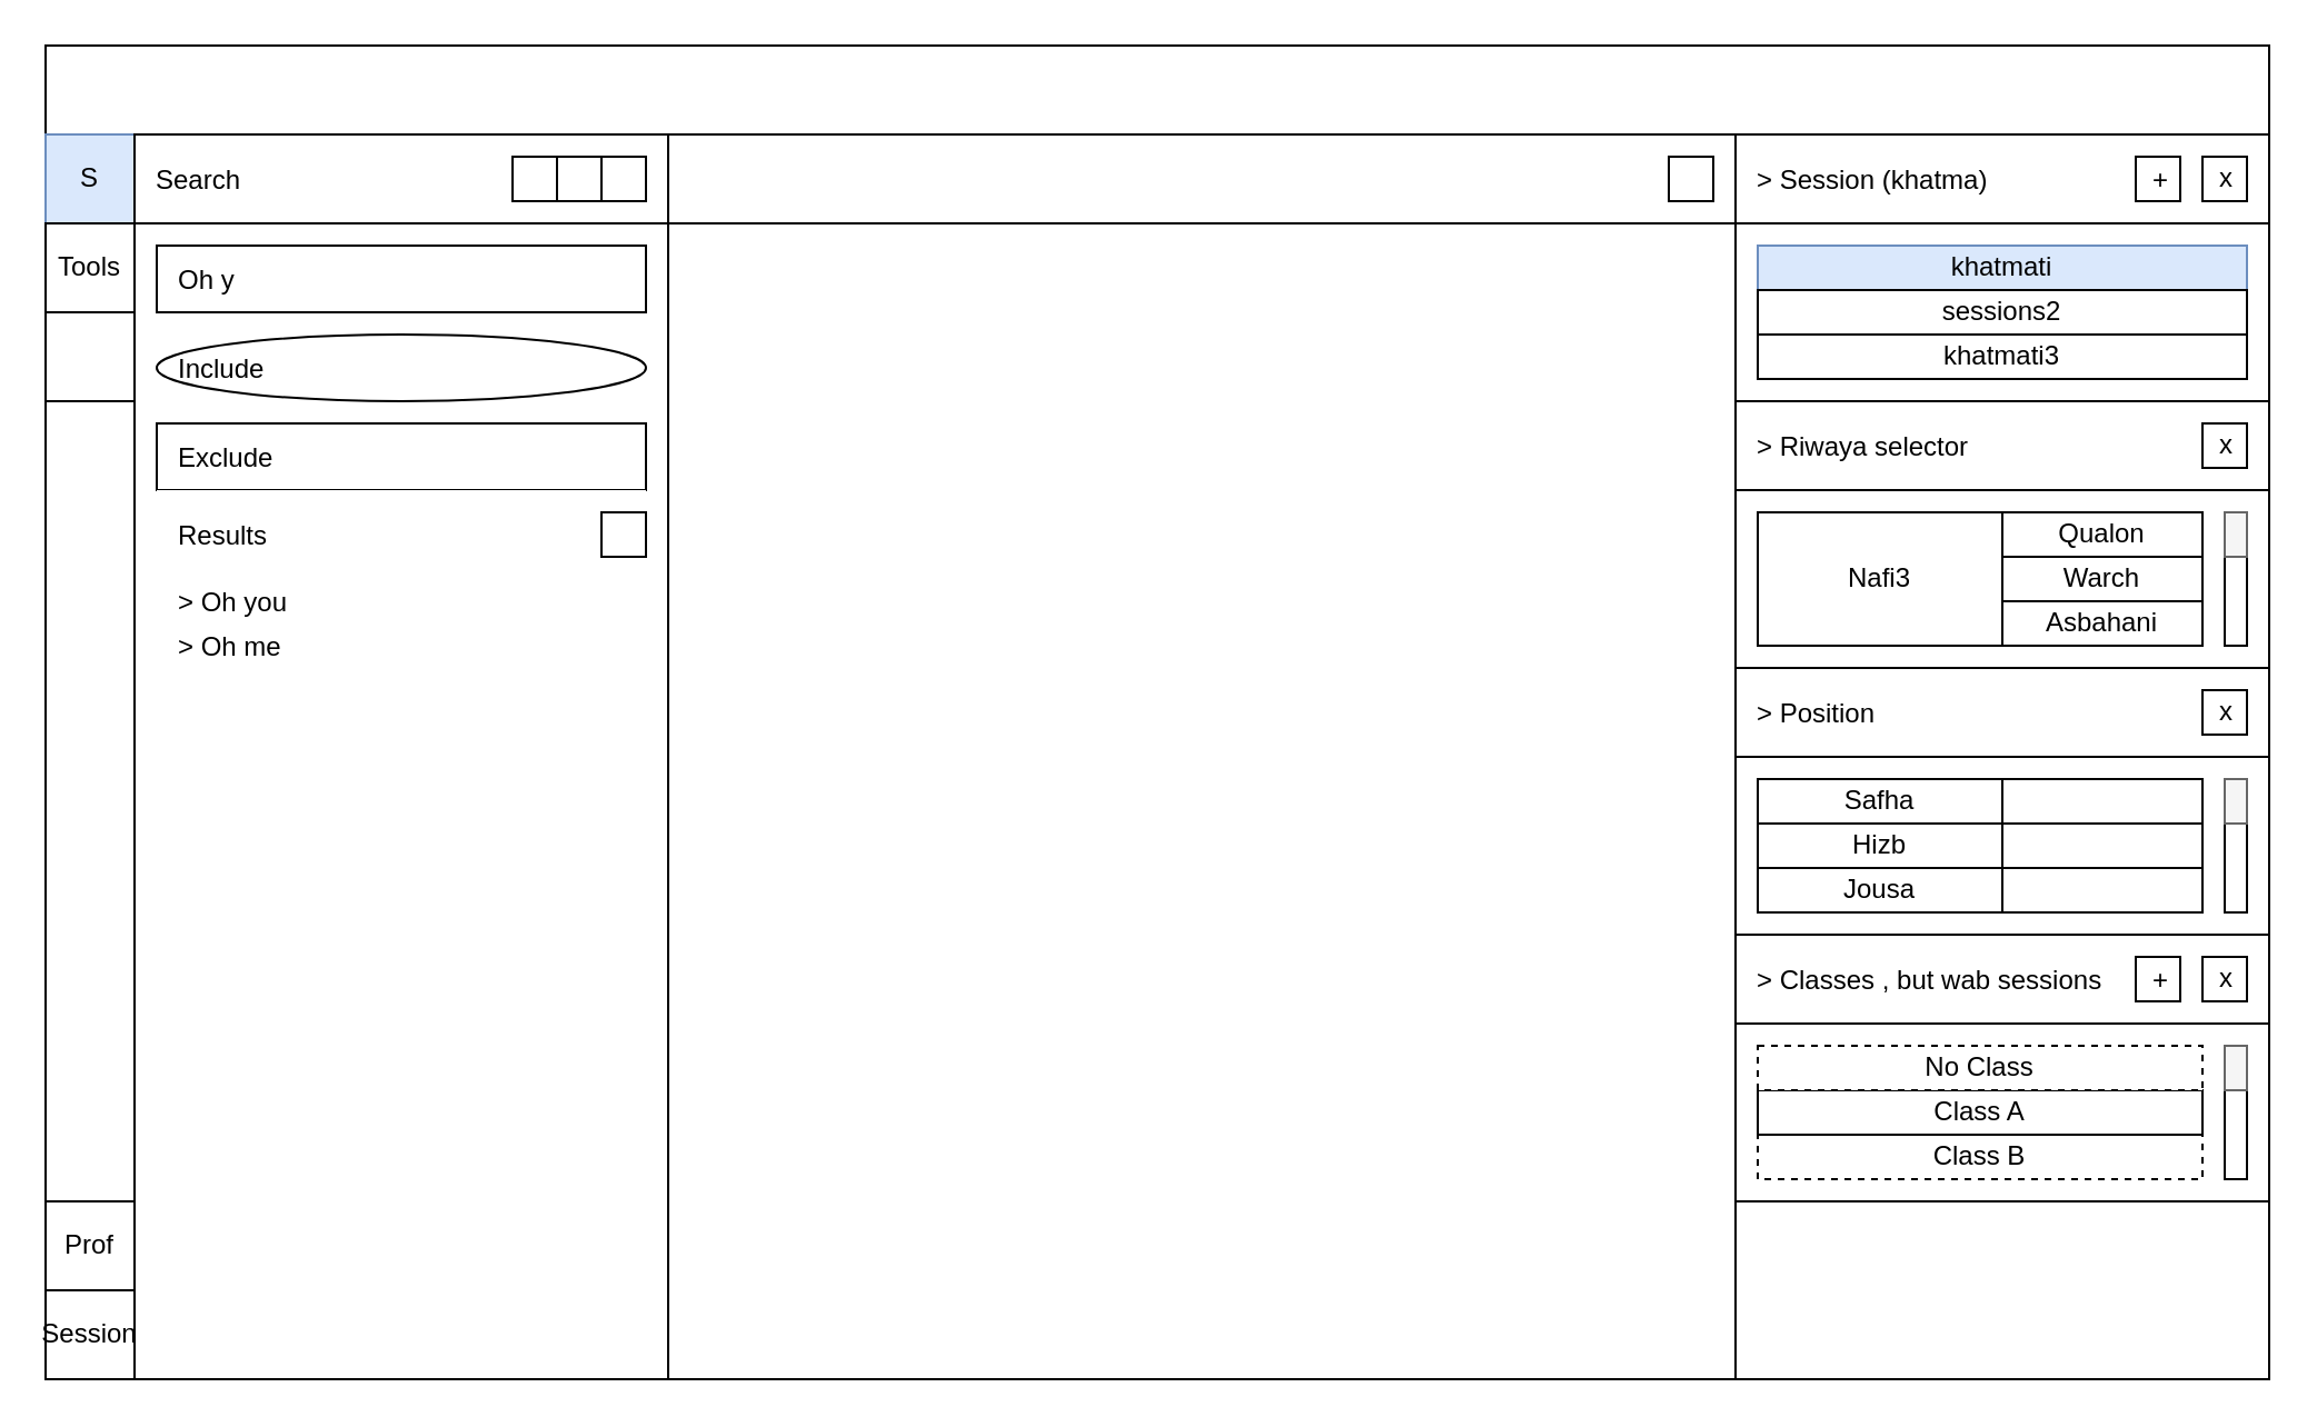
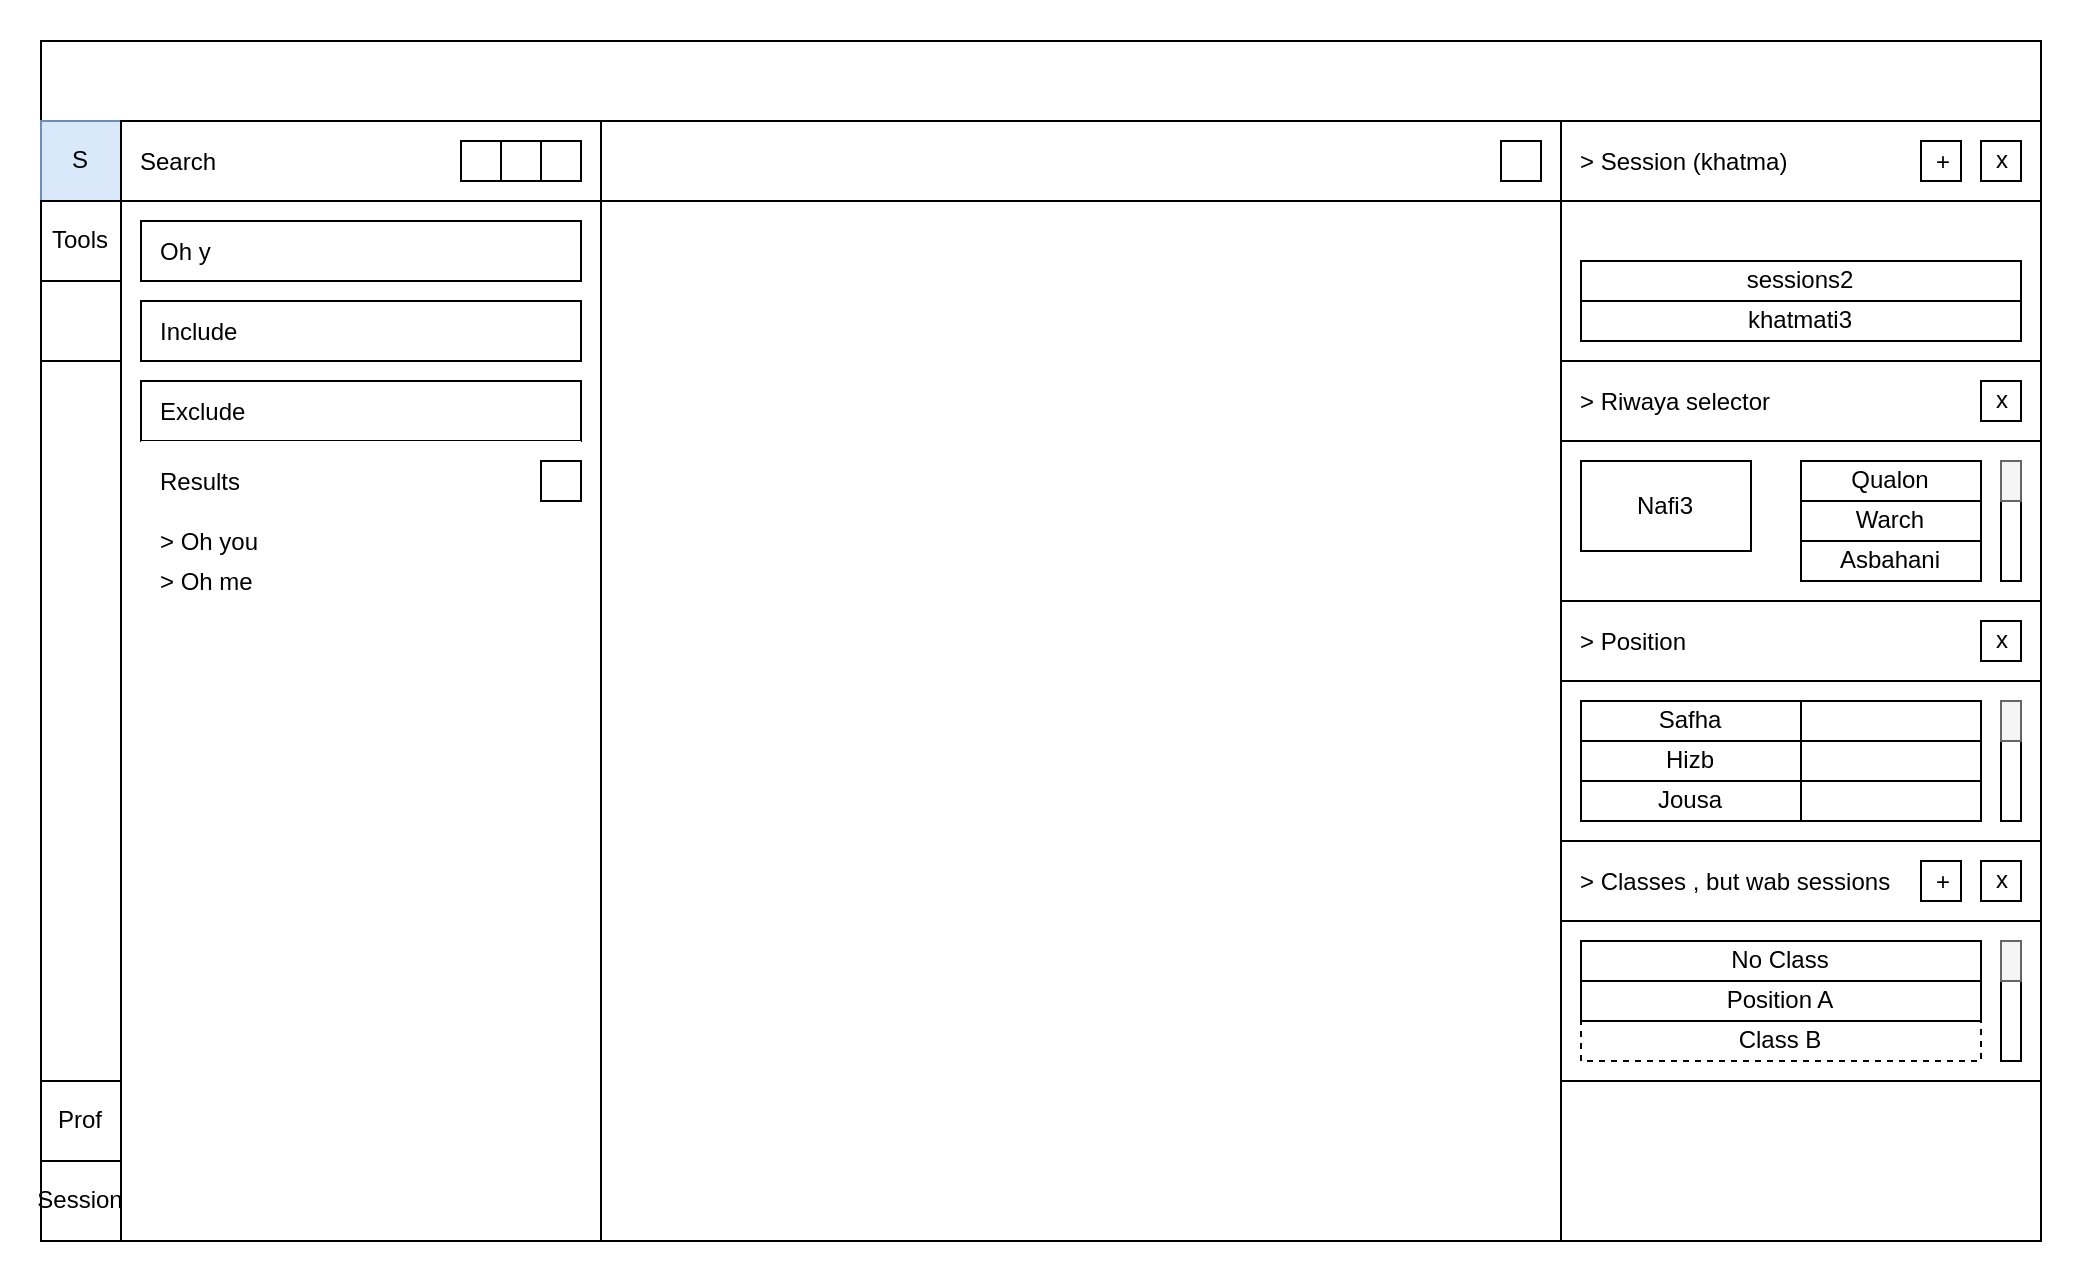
- <mxCell id="31" value="khatmati" style="rounded=0;whiteSpace=wrap;html=1;fillColor=#dae8fc;strokeColor=#6c8ebf;" vertex="1" parent="1"><mxGeometry x="790" y="110" width="220" height="20" as="geometry" /></mxCell>
- <mxCell id="18" value="Include" style="ellipse;whiteSpace=wrap;html=1;align=left;spacingTop=2;spacing=10;" vertex="1" parent="1"><mxGeometry x="70" y="150" width="220" height="30" as="geometry" /></mxCell>
+ <mxCell id="18" value="Include" style="rounded=0;whiteSpace=wrap;html=1;align=left;spacingTop=2;spacing=10;" vertex="1" parent="1"><mxGeometry x="70" y="150" width="220" height="30" as="geometry" /></mxCell>
- <mxCell id="25" value="Nafi3" style="rounded=0;whiteSpace=wrap;html=1;" vertex="1" parent="1"><mxGeometry x="790" y="230" width="110" height="60" as="geometry" /></mxCell>
+ <mxCell id="25" value="Nafi3" style="rounded=0;whiteSpace=wrap;html=1;" vertex="1" parent="1"><mxGeometry x="790" y="230" width="85" height="45" as="geometry" /></mxCell>
- <mxCell id="60" value="No Class" style="rounded=0;whiteSpace=wrap;html=1;dashed=1;" vertex="1" parent="1"><mxGeometry x="790" y="470" width="200" height="20" as="geometry" /></mxCell>
+ <mxCell id="60" value="No Class" style="rounded=0;whiteSpace=wrap;html=1;" vertex="1" parent="1"><mxGeometry x="790" y="470" width="200" height="20" as="geometry" /></mxCell>
- <mxCell id="58" value="Class A" style="rounded=0;whiteSpace=wrap;html=1;" vertex="1" parent="1"><mxGeometry x="790" y="490" width="200" height="20" as="geometry" /></mxCell>
+ <mxCell id="58" value="Position A" style="rounded=0;whiteSpace=wrap;html=1;" vertex="1" parent="1"><mxGeometry x="790" y="490" width="200" height="20" as="geometry" /></mxCell>
